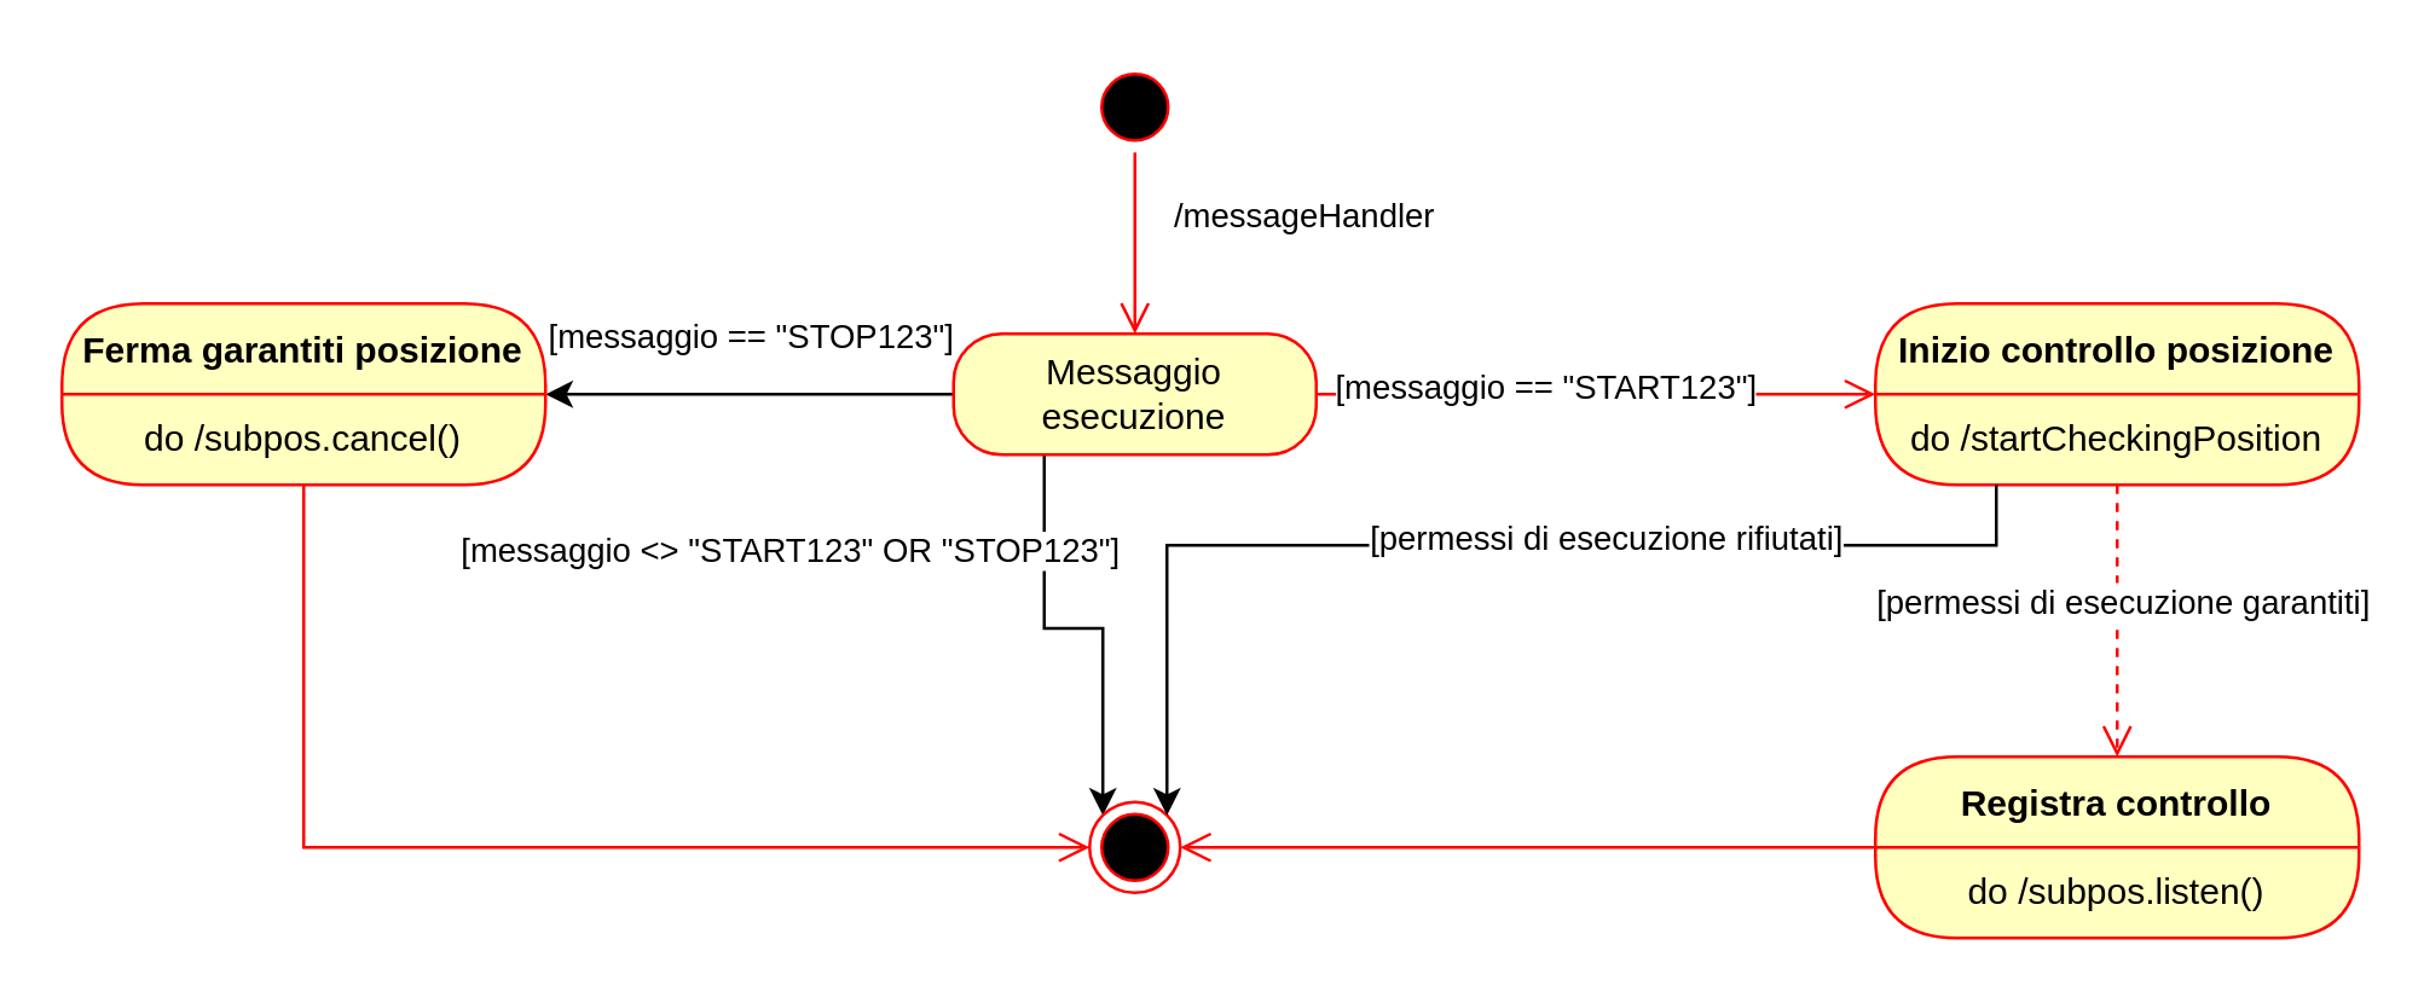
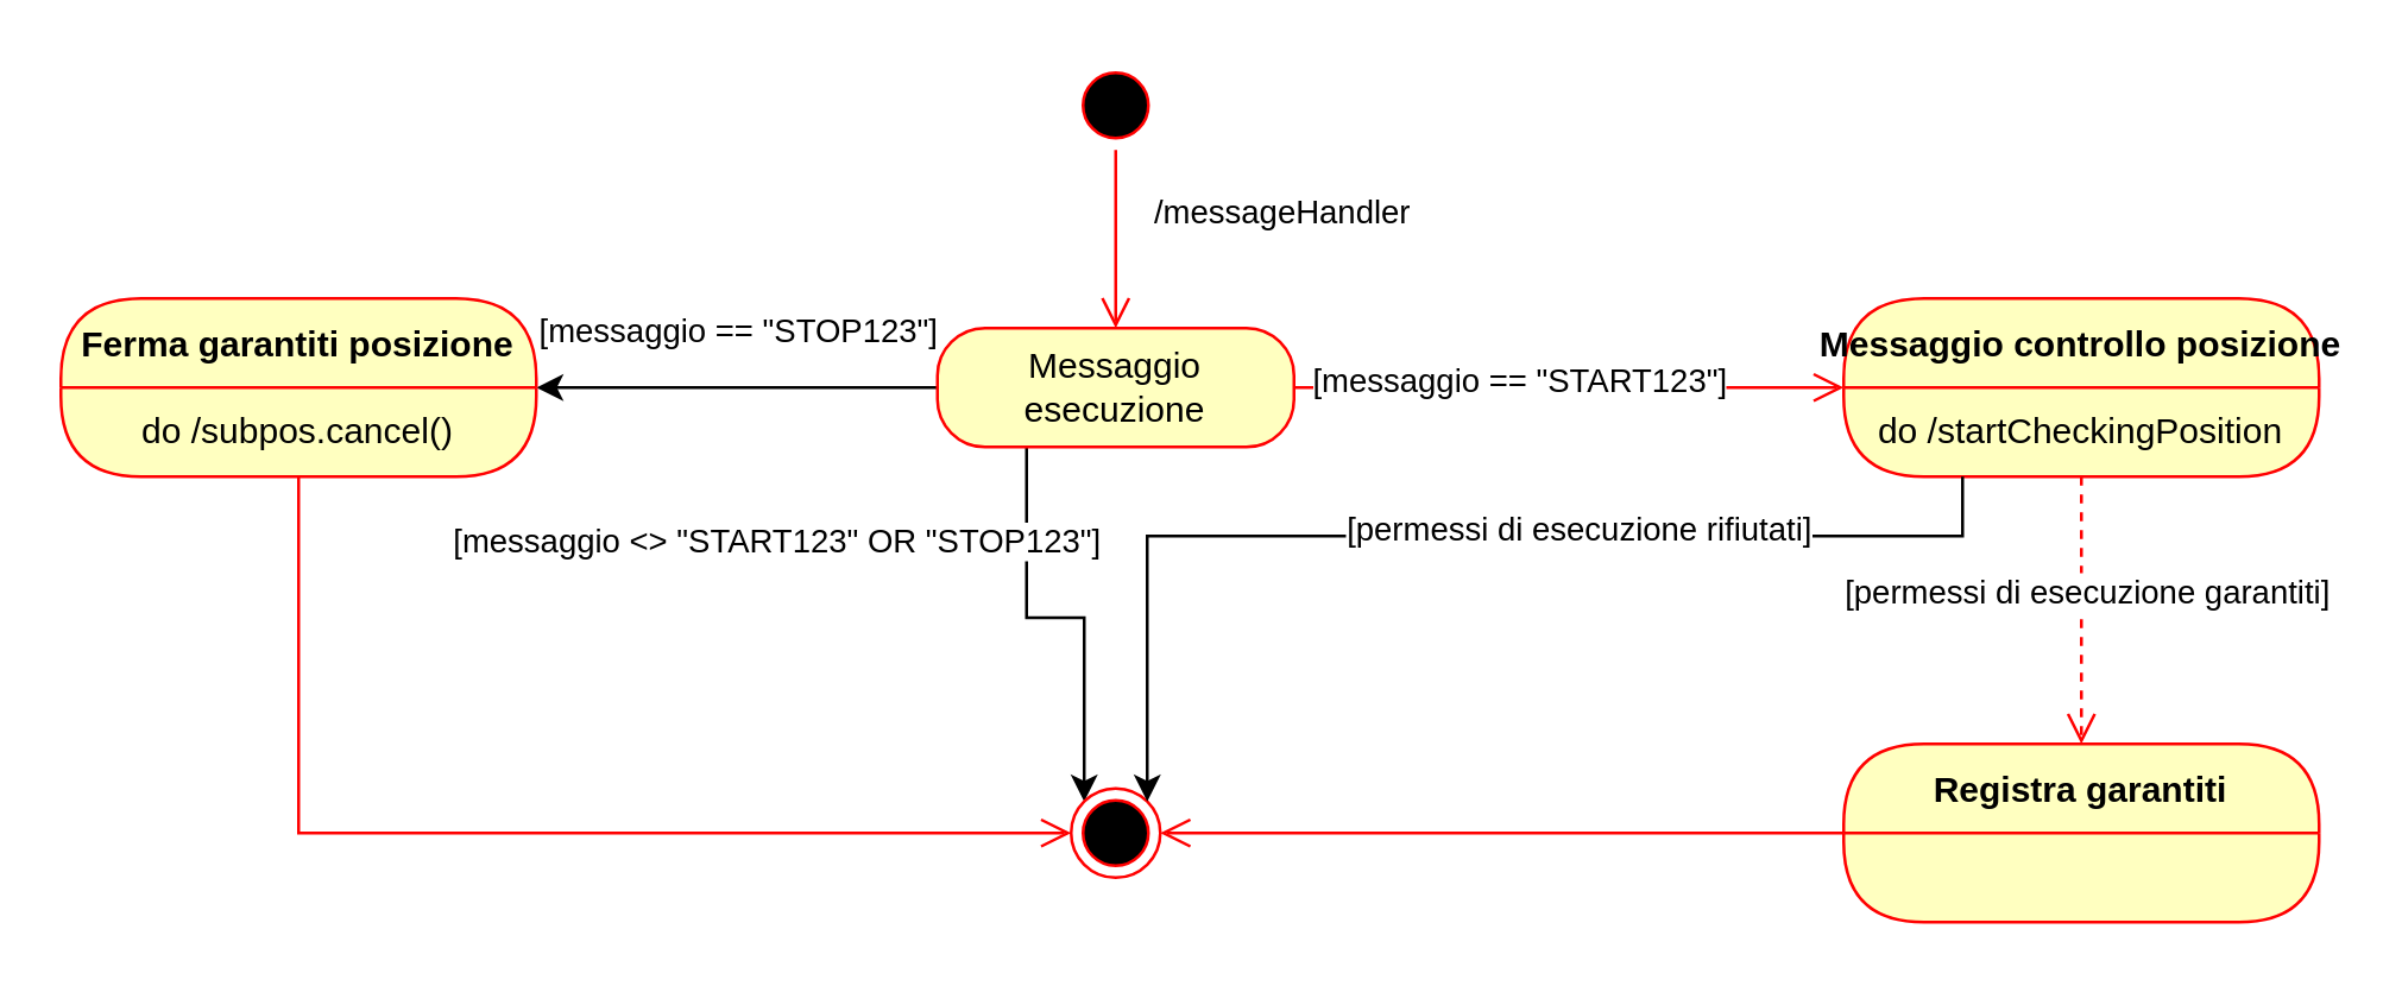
- <mxCell id="12" value="Inizio controllo posizione" style="swimlane;fontStyle=1;align=center;verticalAlign=middle;childLayout=stackLayout;horizontal=1;startSize=30;horizontalStack=0;resizeParent=0;resizeLast=1;container=0;fontColor=#000000;collapsible=0;rounded=1;arcSize=30;strokeColor=#ff0000;fillColor=#ffffc0;swimlaneFillColor=#ffffc0;dropTarget=0;" vertex="1" parent="1"><mxGeometry x="620" y="100" width="160" height="60" as="geometry" /></mxCell>
+ <mxCell id="12" value="Messaggio controllo posizione" style="swimlane;fontStyle=1;align=center;verticalAlign=middle;childLayout=stackLayout;horizontal=1;startSize=30;horizontalStack=0;resizeParent=0;resizeLast=1;container=0;fontColor=#000000;collapsible=0;rounded=1;arcSize=30;strokeColor=#ff0000;fillColor=#ffffc0;swimlaneFillColor=#ffffc0;dropTarget=0;" vertex="1" parent="1"><mxGeometry x="620" y="100" width="160" height="60" as="geometry" /></mxCell>
- <mxCell id="17" value="Registra controllo" style="swimlane;fontStyle=1;align=center;verticalAlign=middle;childLayout=stackLayout;horizontal=1;startSize=30;horizontalStack=0;resizeParent=0;resizeLast=1;container=0;fontColor=#000000;collapsible=0;rounded=1;arcSize=30;strokeColor=#ff0000;fillColor=#ffffc0;swimlaneFillColor=#ffffc0;dropTarget=0;" vertex="1" parent="1"><mxGeometry x="620" y="250" width="160" height="60" as="geometry" /></mxCell>
+ <mxCell id="17" value="Registra garantiti" style="swimlane;fontStyle=1;align=center;verticalAlign=middle;childLayout=stackLayout;horizontal=1;startSize=30;horizontalStack=0;resizeParent=0;resizeLast=1;container=0;fontColor=#000000;collapsible=0;rounded=1;arcSize=30;strokeColor=#ff0000;fillColor=#ffffc0;swimlaneFillColor=#ffffc0;dropTarget=0;" vertex="1" parent="1"><mxGeometry x="620" y="250" width="160" height="60" as="geometry" /></mxCell>
- <mxCell id="19" value="do /subpos.listen()" style="text;html=1;strokeColor=none;fillColor=none;align=center;verticalAlign=middle;spacingLeft=4;spacingRight=4;whiteSpace=wrap;overflow=hidden;rotatable=0;fontColor=#000000;" vertex="1" parent="1"><mxGeometry x="620" y="280" width="160" height="30" as="geometry" /></mxCell>
